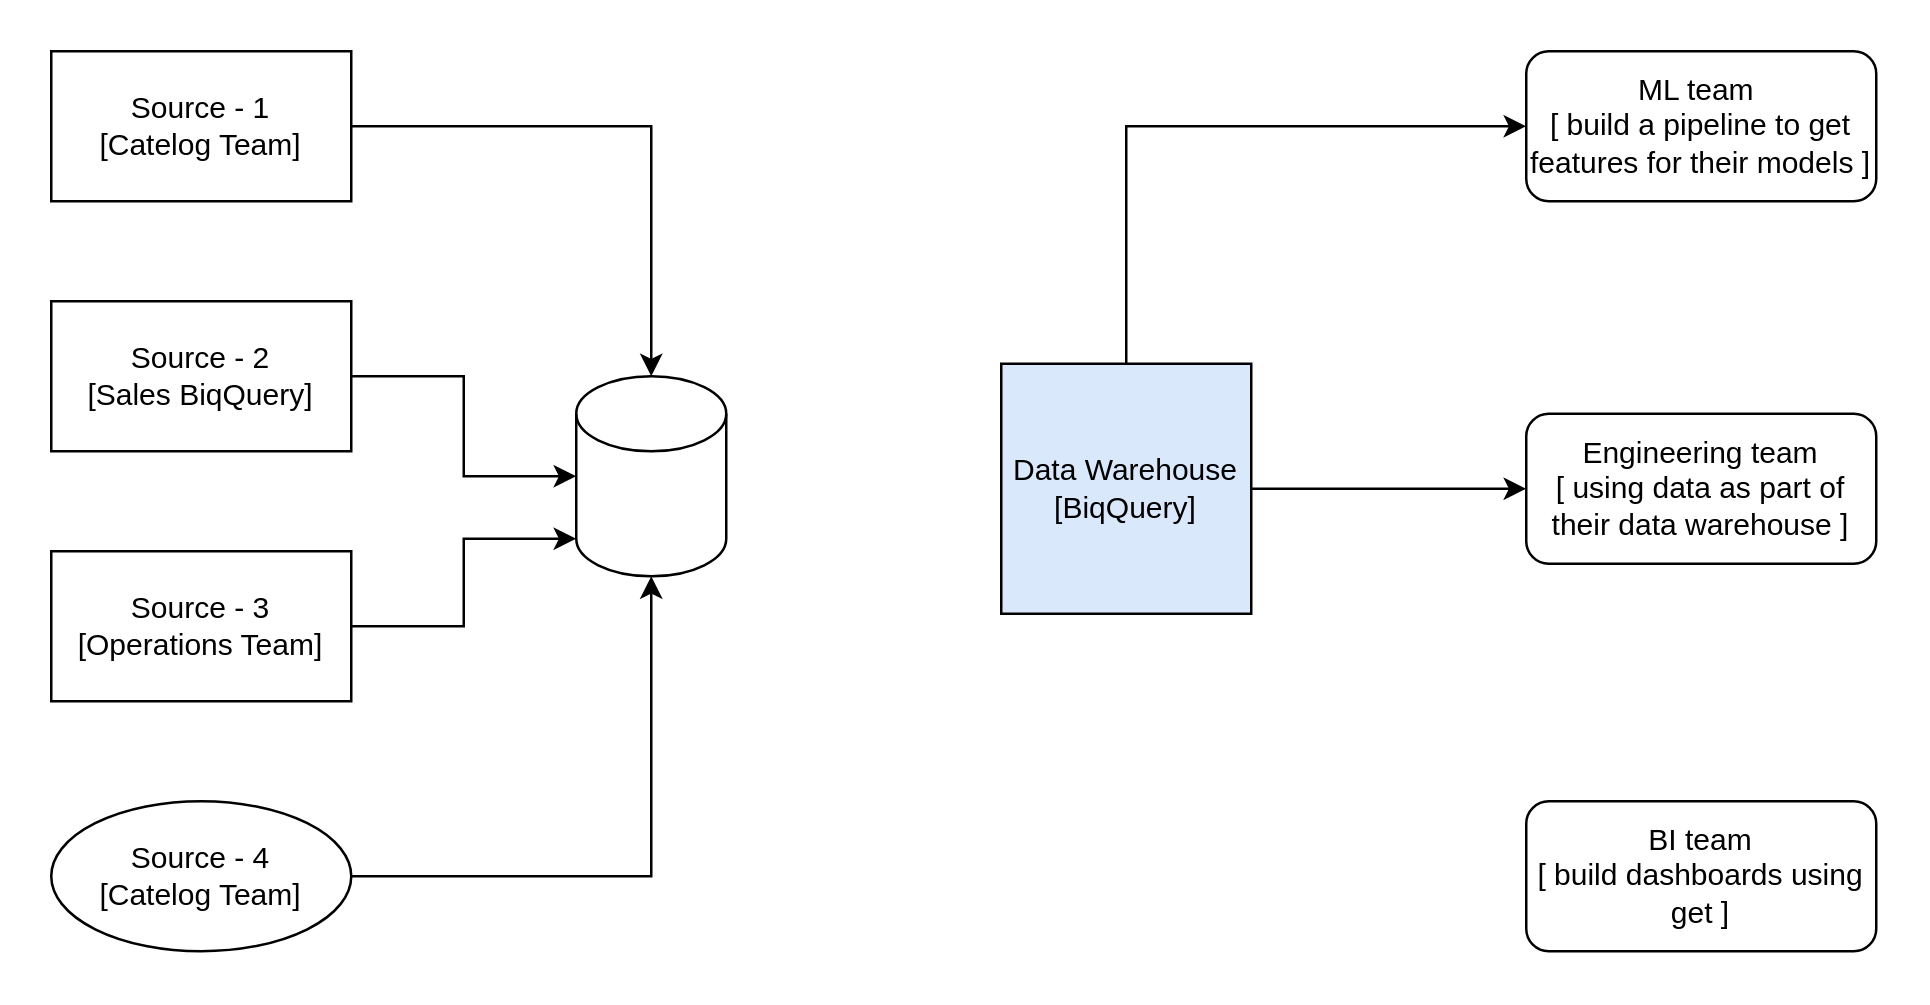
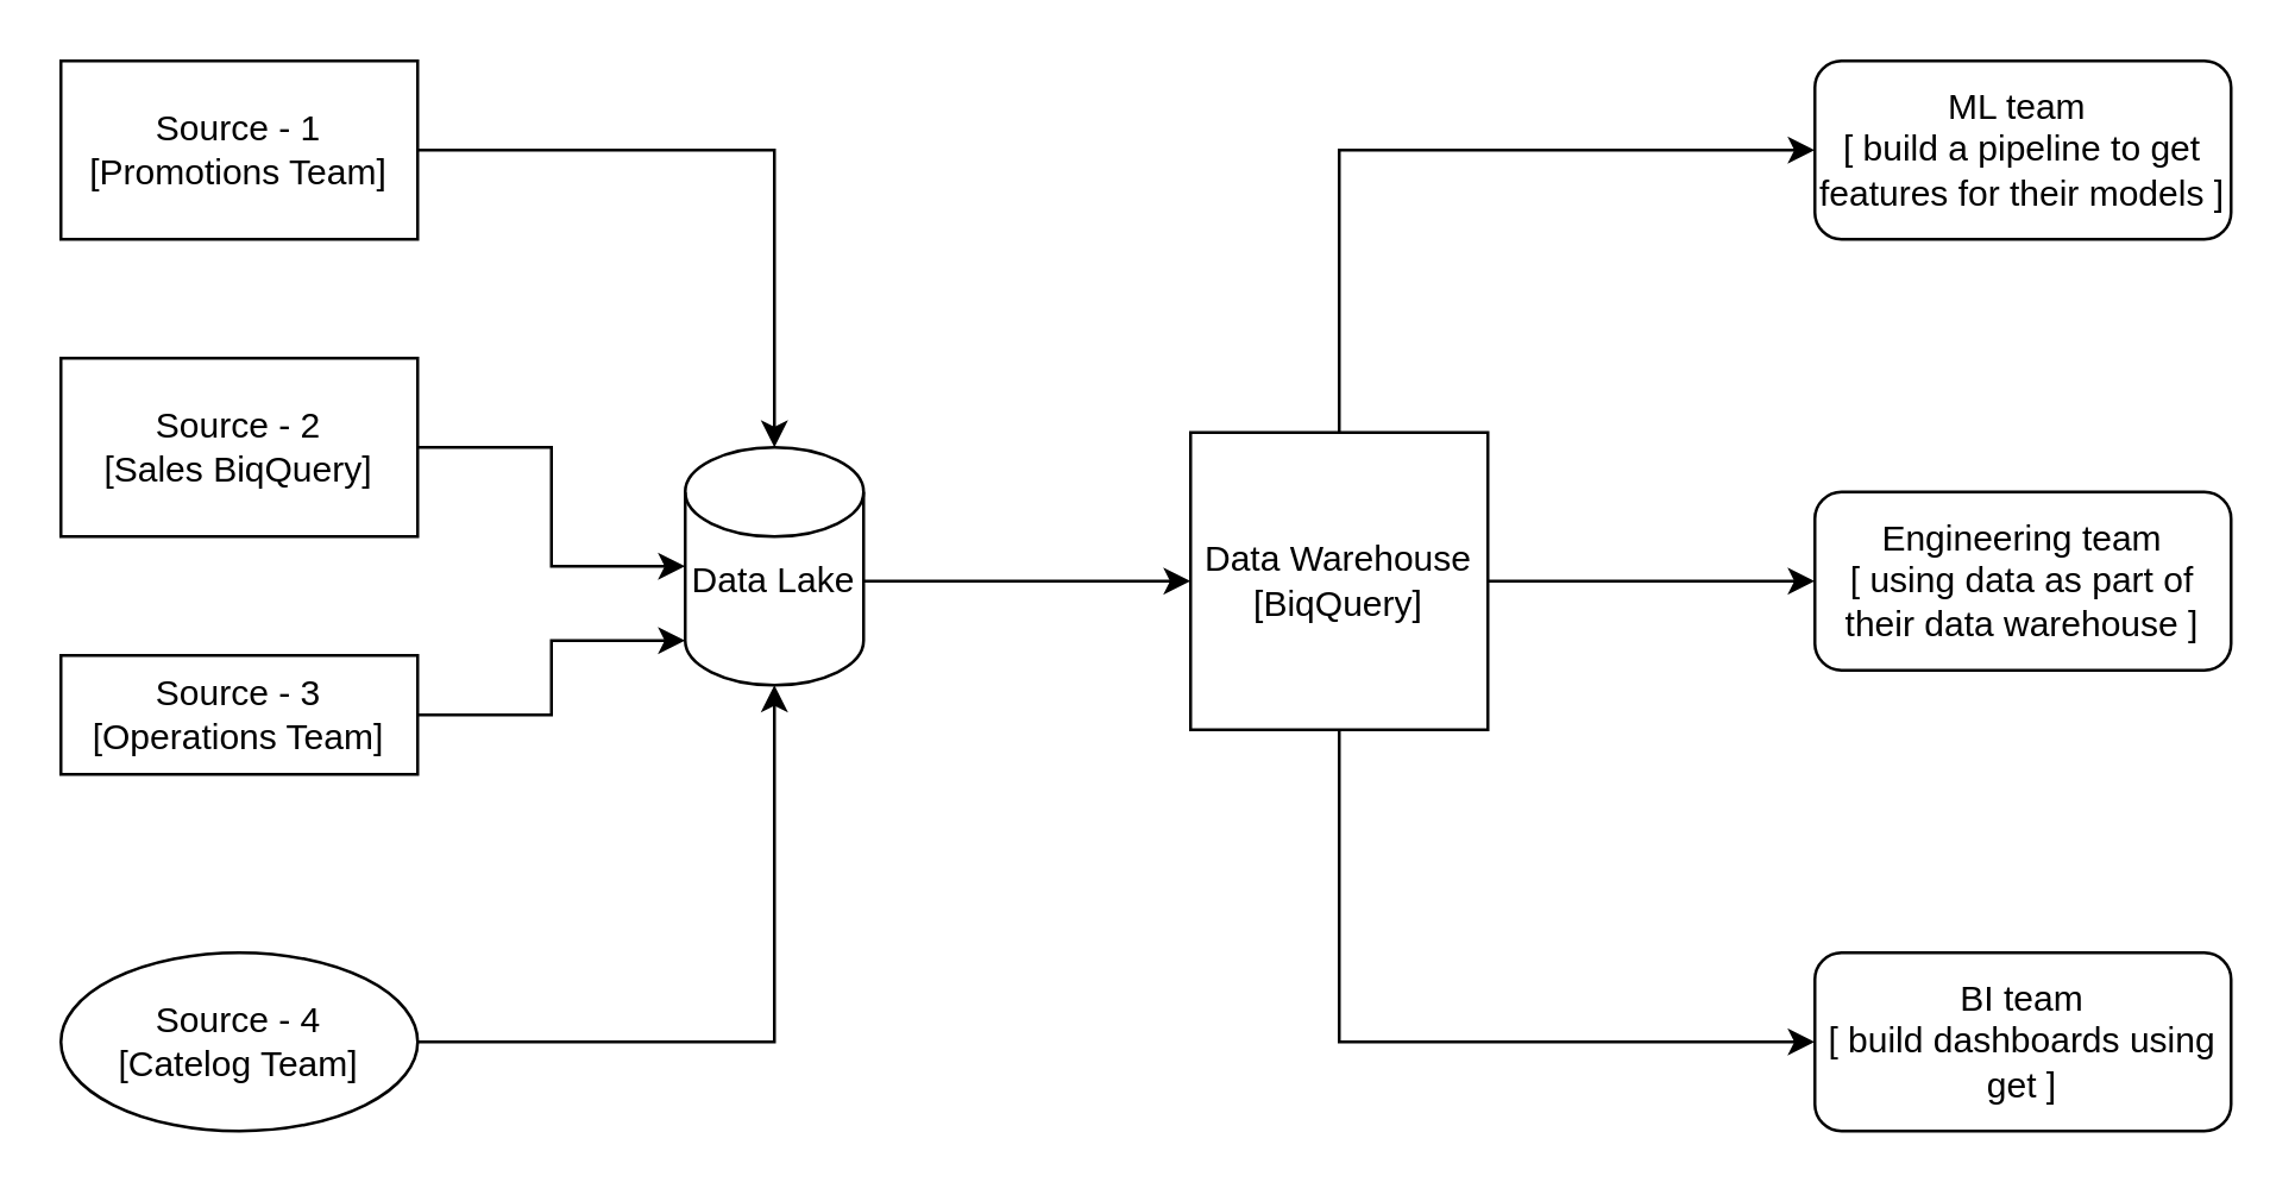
- <mxCell id="3" value="Source - 1&lt;br&gt;[Catelog Team]" style="rounded=0;whiteSpace=wrap;html=1;" vertex="1" parent="1"><mxGeometry x="20" y="20" width="120" height="60" as="geometry" /></mxCell>
+ <mxCell id="3" value="Source - 1&lt;br&gt;[Promotions Team]" style="rounded=0;whiteSpace=wrap;html=1;" vertex="1" parent="1"><mxGeometry x="20" y="20" width="120" height="60" as="geometry" /></mxCell>
+ <mxCell id="11" value="Data Lake" style="text;strokeColor=none;align=center;fillColor=none;html=1;verticalAlign=middle;whiteSpace=wrap;rounded=0;" vertex="1" parent="1"><mxGeometry x="230" y="180" width="60" height="30" as="geometry" /></mxCell>
+ <mxCell id="10" style="edgeStyle=orthogonalEdgeStyle;rounded=0;orthogonalLoop=1;jettySize=auto;html=1;entryX=0;entryY=0.5;entryDx=0;entryDy=0;" edge="1" parent="1" source="11" target="15"><mxGeometry relative="1" as="geometry" /></mxCell>
- <mxCell id="15" value="Data Warehouse&lt;div&gt;[BiqQuery]&lt;/div&gt;" style="whiteSpace=wrap;html=1;aspect=fixed;fillColor=#dae8fc;" vertex="1" parent="1"><mxGeometry x="400" y="145" width="100" height="100" as="geometry" /></mxCell>
+ <mxCell id="15" value="Data Warehouse&lt;div&gt;[BiqQuery]&lt;/div&gt;" style="whiteSpace=wrap;html=1;aspect=fixed;" vertex="1" parent="1"><mxGeometry x="400" y="145" width="100" height="100" as="geometry" /></mxCell>
- <mxCell id="5" value="Source - 3&lt;br&gt;[Operations Team]" style="rounded=0;whiteSpace=wrap;html=1;" vertex="1" parent="1"><mxGeometry x="20" y="220" width="120" height="60" as="geometry" /></mxCell>
+ <mxCell id="5" value="Source - 3&lt;br&gt;[Operations Team]" style="rounded=0;whiteSpace=wrap;html=1;" vertex="1" parent="1"><mxGeometry x="20" y="220" width="120" height="40" as="geometry" /></mxCell>
+ <mxCell id="13" style="edgeStyle=orthogonalEdgeStyle;rounded=0;orthogonalLoop=1;jettySize=auto;html=1;entryX=0;entryY=0.5;entryDx=0;entryDy=0;" edge="1" parent="1" source="15" target="18"><mxGeometry relative="1" as="geometry"><Array as="points"><mxPoint x="450" y="350" /></Array></mxGeometry></mxCell>
